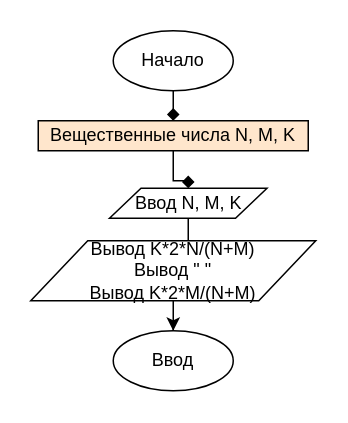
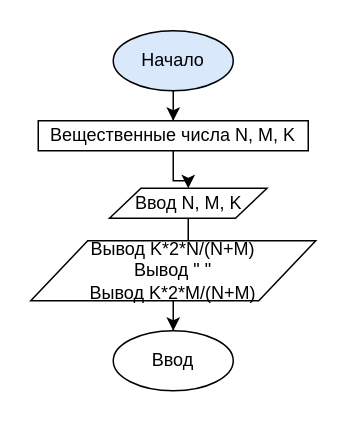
- <mxCell id="3" value="Начало" style="ellipse;whiteSpace=wrap;html=1;" vertex="1" parent="1"><mxGeometry x="75" y="20" width="80" height="40" as="geometry" /></mxCell>
+ <mxCell id="3" value="Начало" style="ellipse;whiteSpace=wrap;html=1;fillColor=#dae8fc;" vertex="1" parent="1"><mxGeometry x="75" y="20" width="80" height="40" as="geometry" /></mxCell>
- <mxCell id="2" style="edgeStyle=orthogonalEdgeStyle;rounded=0;orthogonalLoop=1;jettySize=auto;html=1;entryX=0.5;entryY=0;entryDx=0;entryDy=0;endArrow=diamond;" edge="1" parent="1" source="3" target="7"><mxGeometry relative="1" as="geometry" /></mxCell>
+ <mxCell id="2" style="edgeStyle=orthogonalEdgeStyle;rounded=0;orthogonalLoop=1;jettySize=auto;html=1;entryX=0.5;entryY=0;entryDx=0;entryDy=0;" edge="1" parent="1" source="3" target="7"><mxGeometry relative="1" as="geometry" /></mxCell>
- <mxCell id="7" value="Вещественные числа N, M, K" style="rounded=0;whiteSpace=wrap;html=1;fillColor=#ffe6cc;" vertex="1" parent="1"><mxGeometry x="25" y="80" width="180" height="20" as="geometry" /></mxCell>
+ <mxCell id="7" value="Вещественные числа N, M, K" style="rounded=0;whiteSpace=wrap;html=1;" vertex="1" parent="1"><mxGeometry x="25" y="80" width="180" height="20" as="geometry" /></mxCell>
- <mxCell id="6" style="edgeStyle=orthogonalEdgeStyle;rounded=0;orthogonalLoop=1;jettySize=auto;html=1;endArrow=diamond;" edge="1" parent="1" source="7" target="5"><mxGeometry relative="1" as="geometry" /></mxCell>
+ <mxCell id="6" style="edgeStyle=orthogonalEdgeStyle;rounded=0;orthogonalLoop=1;jettySize=auto;html=1;" edge="1" parent="1" source="7" target="5"><mxGeometry relative="1" as="geometry" /></mxCell>
